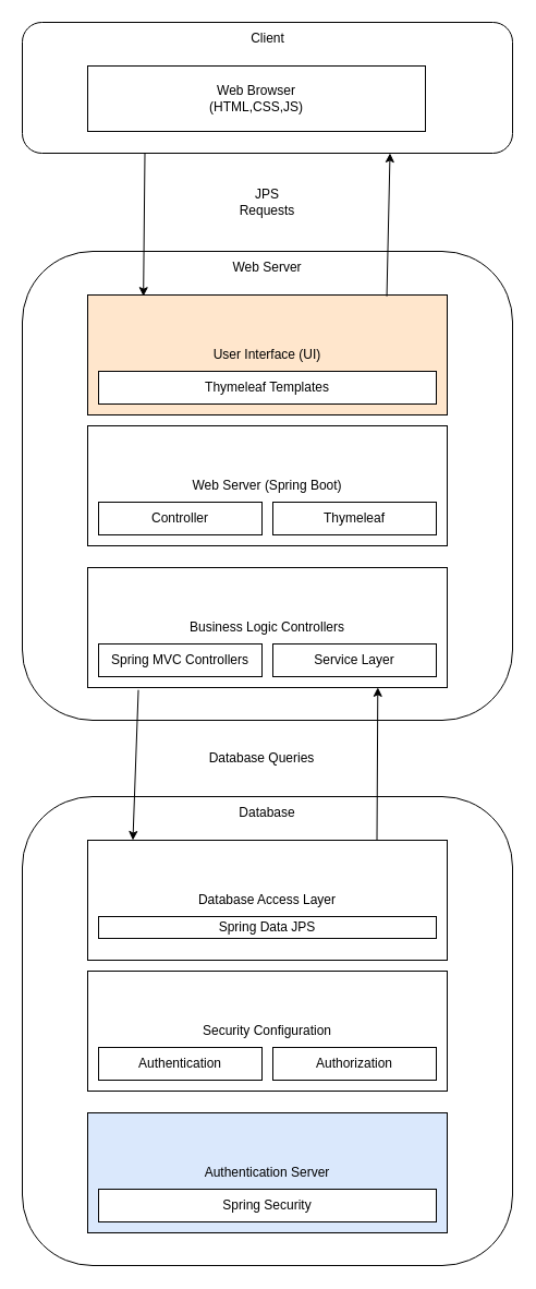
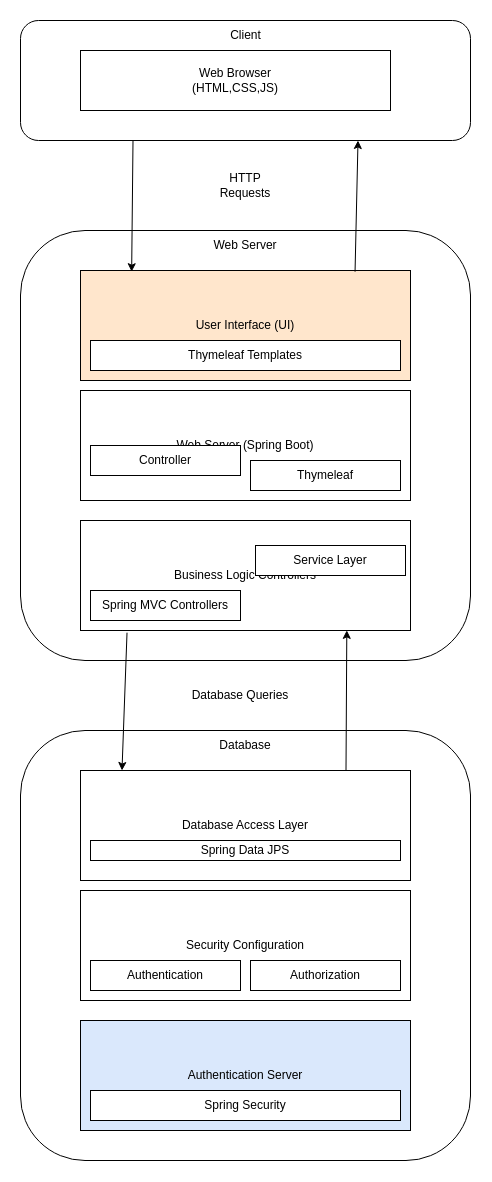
- <mxCell id="3" value="Web Browser&lt;br&gt;(HTML,CSS,JS)" style="rounded=0;whiteSpace=wrap;html=1;" vertex="1" parent="1"><mxGeometry x="80" y="60" width="310" height="60" as="geometry" /></mxCell>
+ <mxCell id="3" value="Web Browser&lt;br&gt;(HTML,CSS,JS)" style="rounded=0;whiteSpace=wrap;html=1;" vertex="1" parent="1"><mxGeometry x="80" y="50" width="310" height="60" as="geometry" /></mxCell>
- <mxCell id="17" value="JPS Requests" style="text;html=1;strokeColor=none;fillColor=none;align=center;verticalAlign=middle;whiteSpace=wrap;rounded=0;" vertex="1" parent="1"><mxGeometry x="210" y="170" width="70" height="30" as="geometry" /></mxCell>
+ <mxCell id="17" value="HTTP Requests" style="text;html=1;strokeColor=none;fillColor=none;align=center;verticalAlign=middle;whiteSpace=wrap;rounded=0;" vertex="1" parent="1"><mxGeometry x="210" y="170" width="70" height="30" as="geometry" /></mxCell>
- <mxCell id="10" value="Controller" style="rounded=0;whiteSpace=wrap;html=1;" vertex="1" parent="1"><mxGeometry x="90" y="460" width="150" height="30" as="geometry" /></mxCell>
+ <mxCell id="10" value="Controller" style="rounded=0;whiteSpace=wrap;html=1;" vertex="1" parent="1"><mxGeometry x="90" y="445" width="150" height="30" as="geometry" /></mxCell>
- <mxCell id="13" value="Service Layer" style="rounded=0;whiteSpace=wrap;html=1;" vertex="1" parent="1"><mxGeometry x="250" y="590" width="150" height="30" as="geometry" /></mxCell>
+ <mxCell id="13" value="Service Layer" style="rounded=0;whiteSpace=wrap;html=1;" vertex="1" parent="1"><mxGeometry x="255" y="545" width="150" height="30" as="geometry" /></mxCell>
